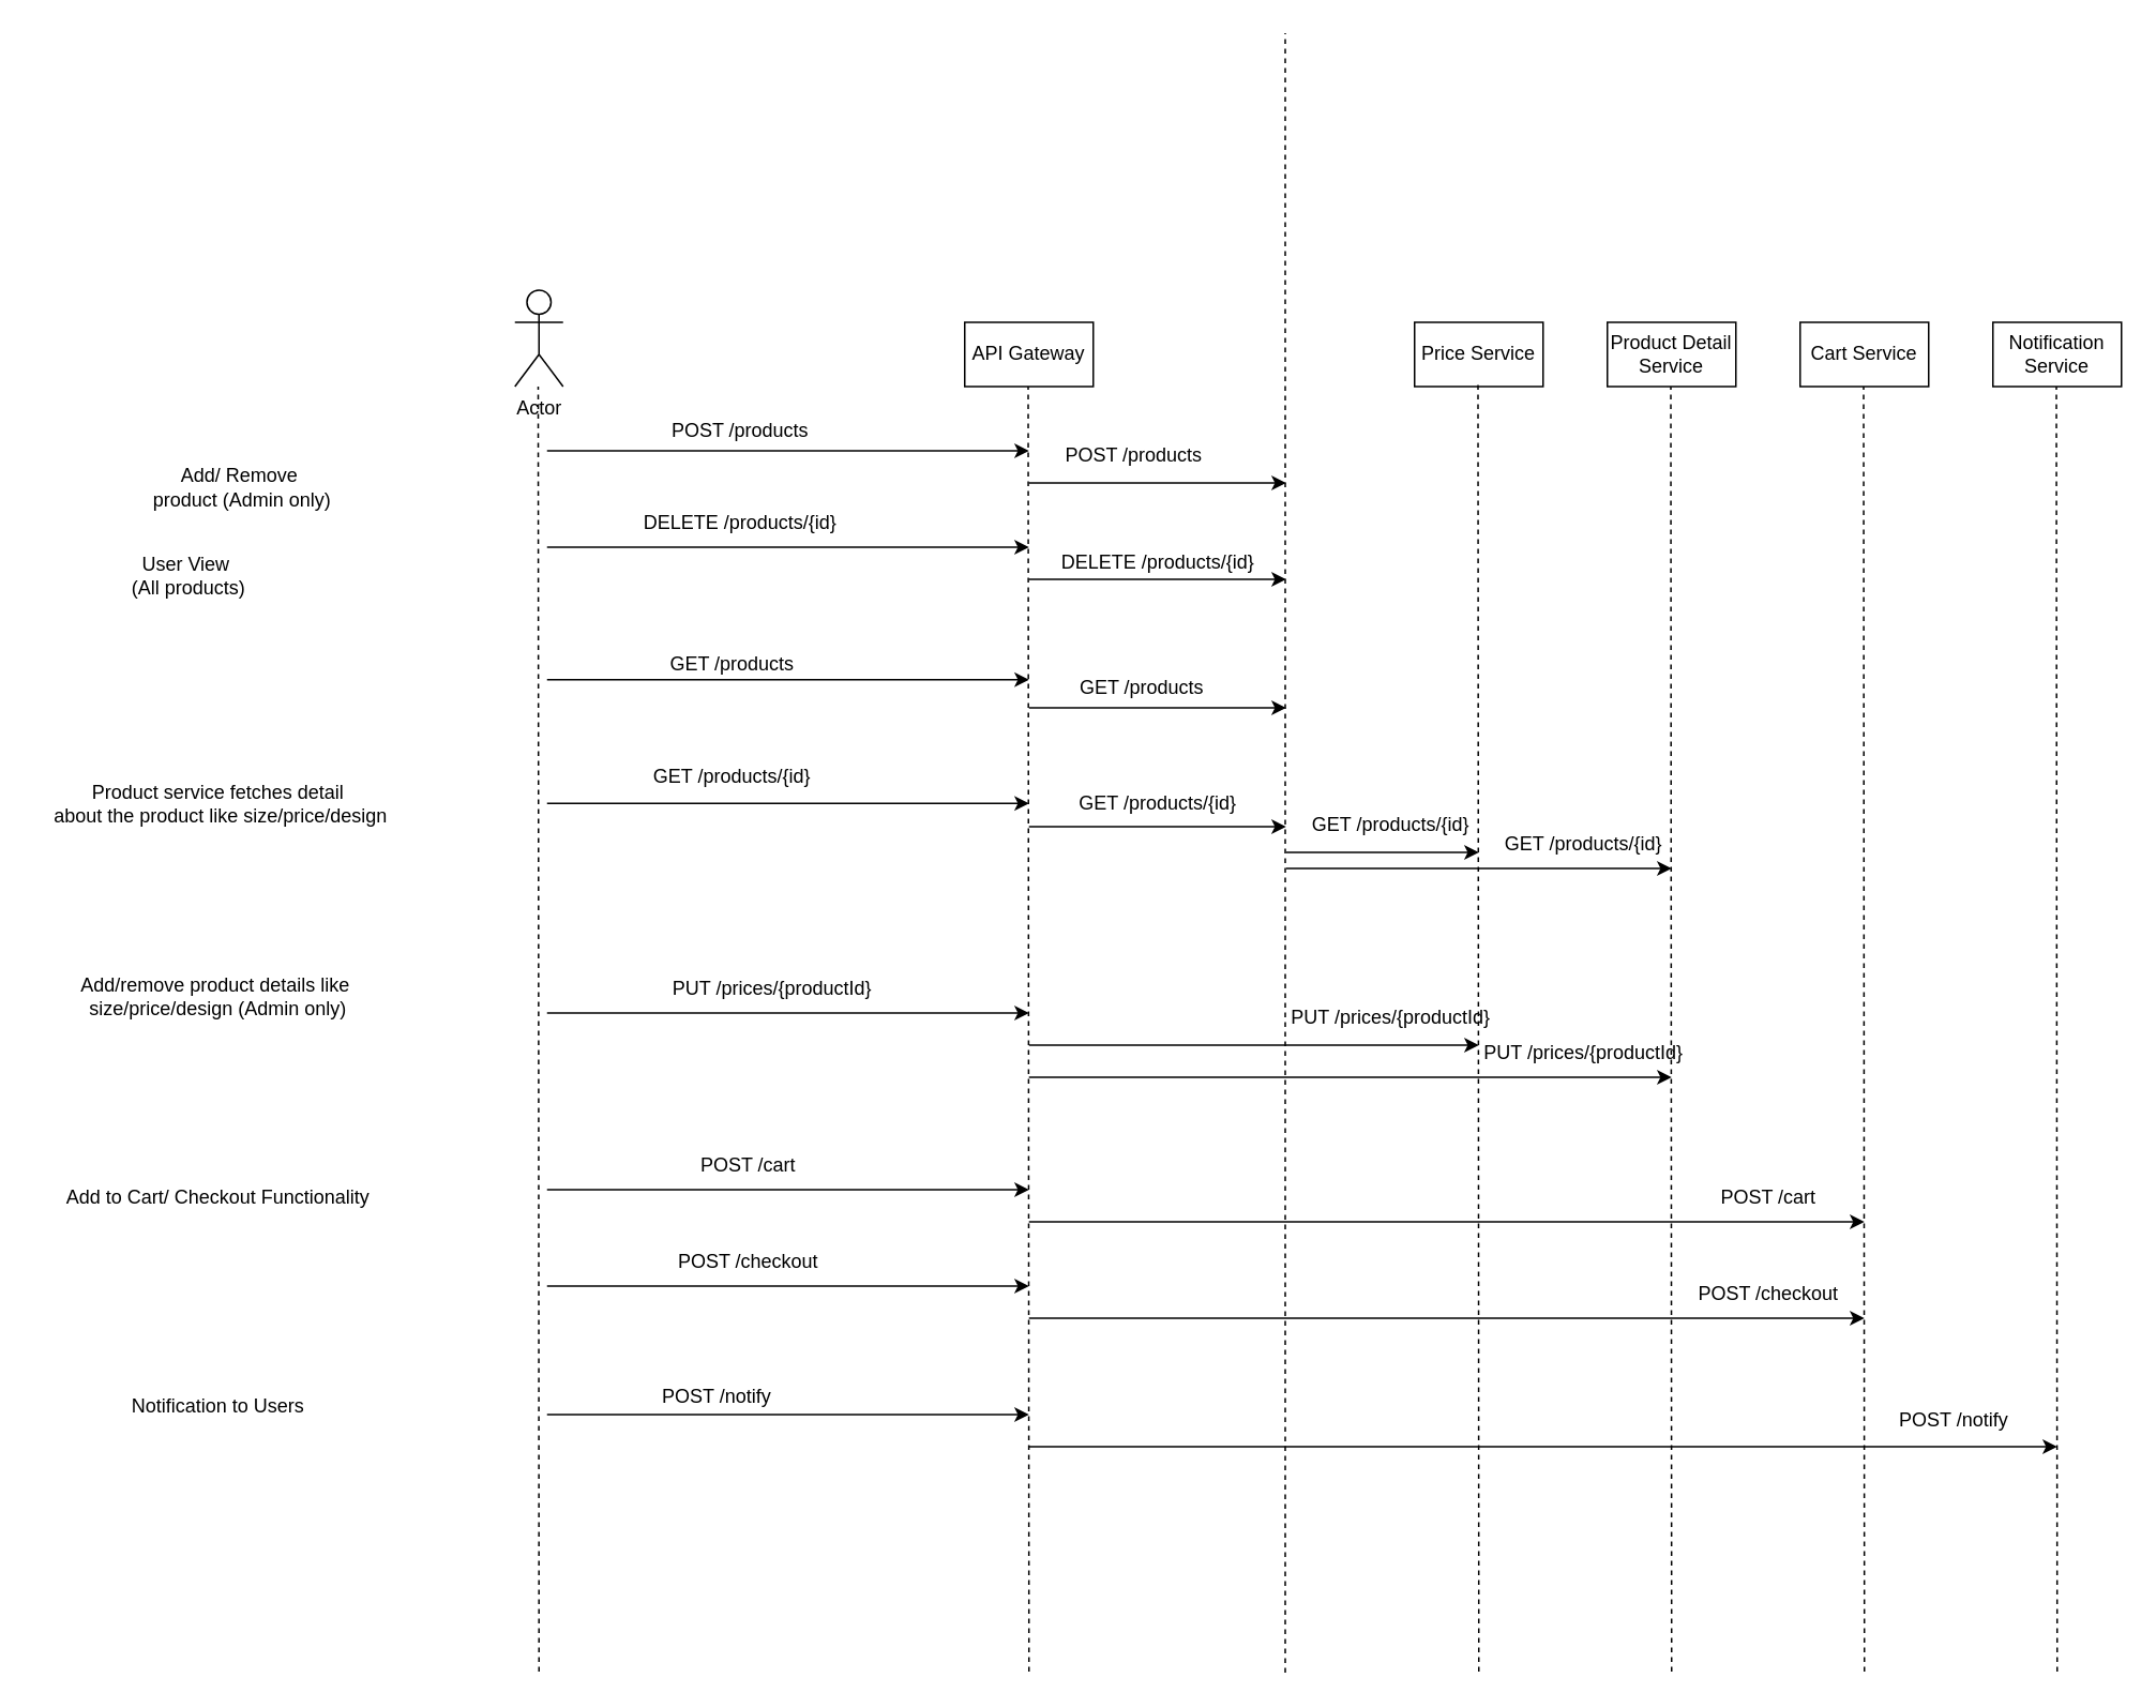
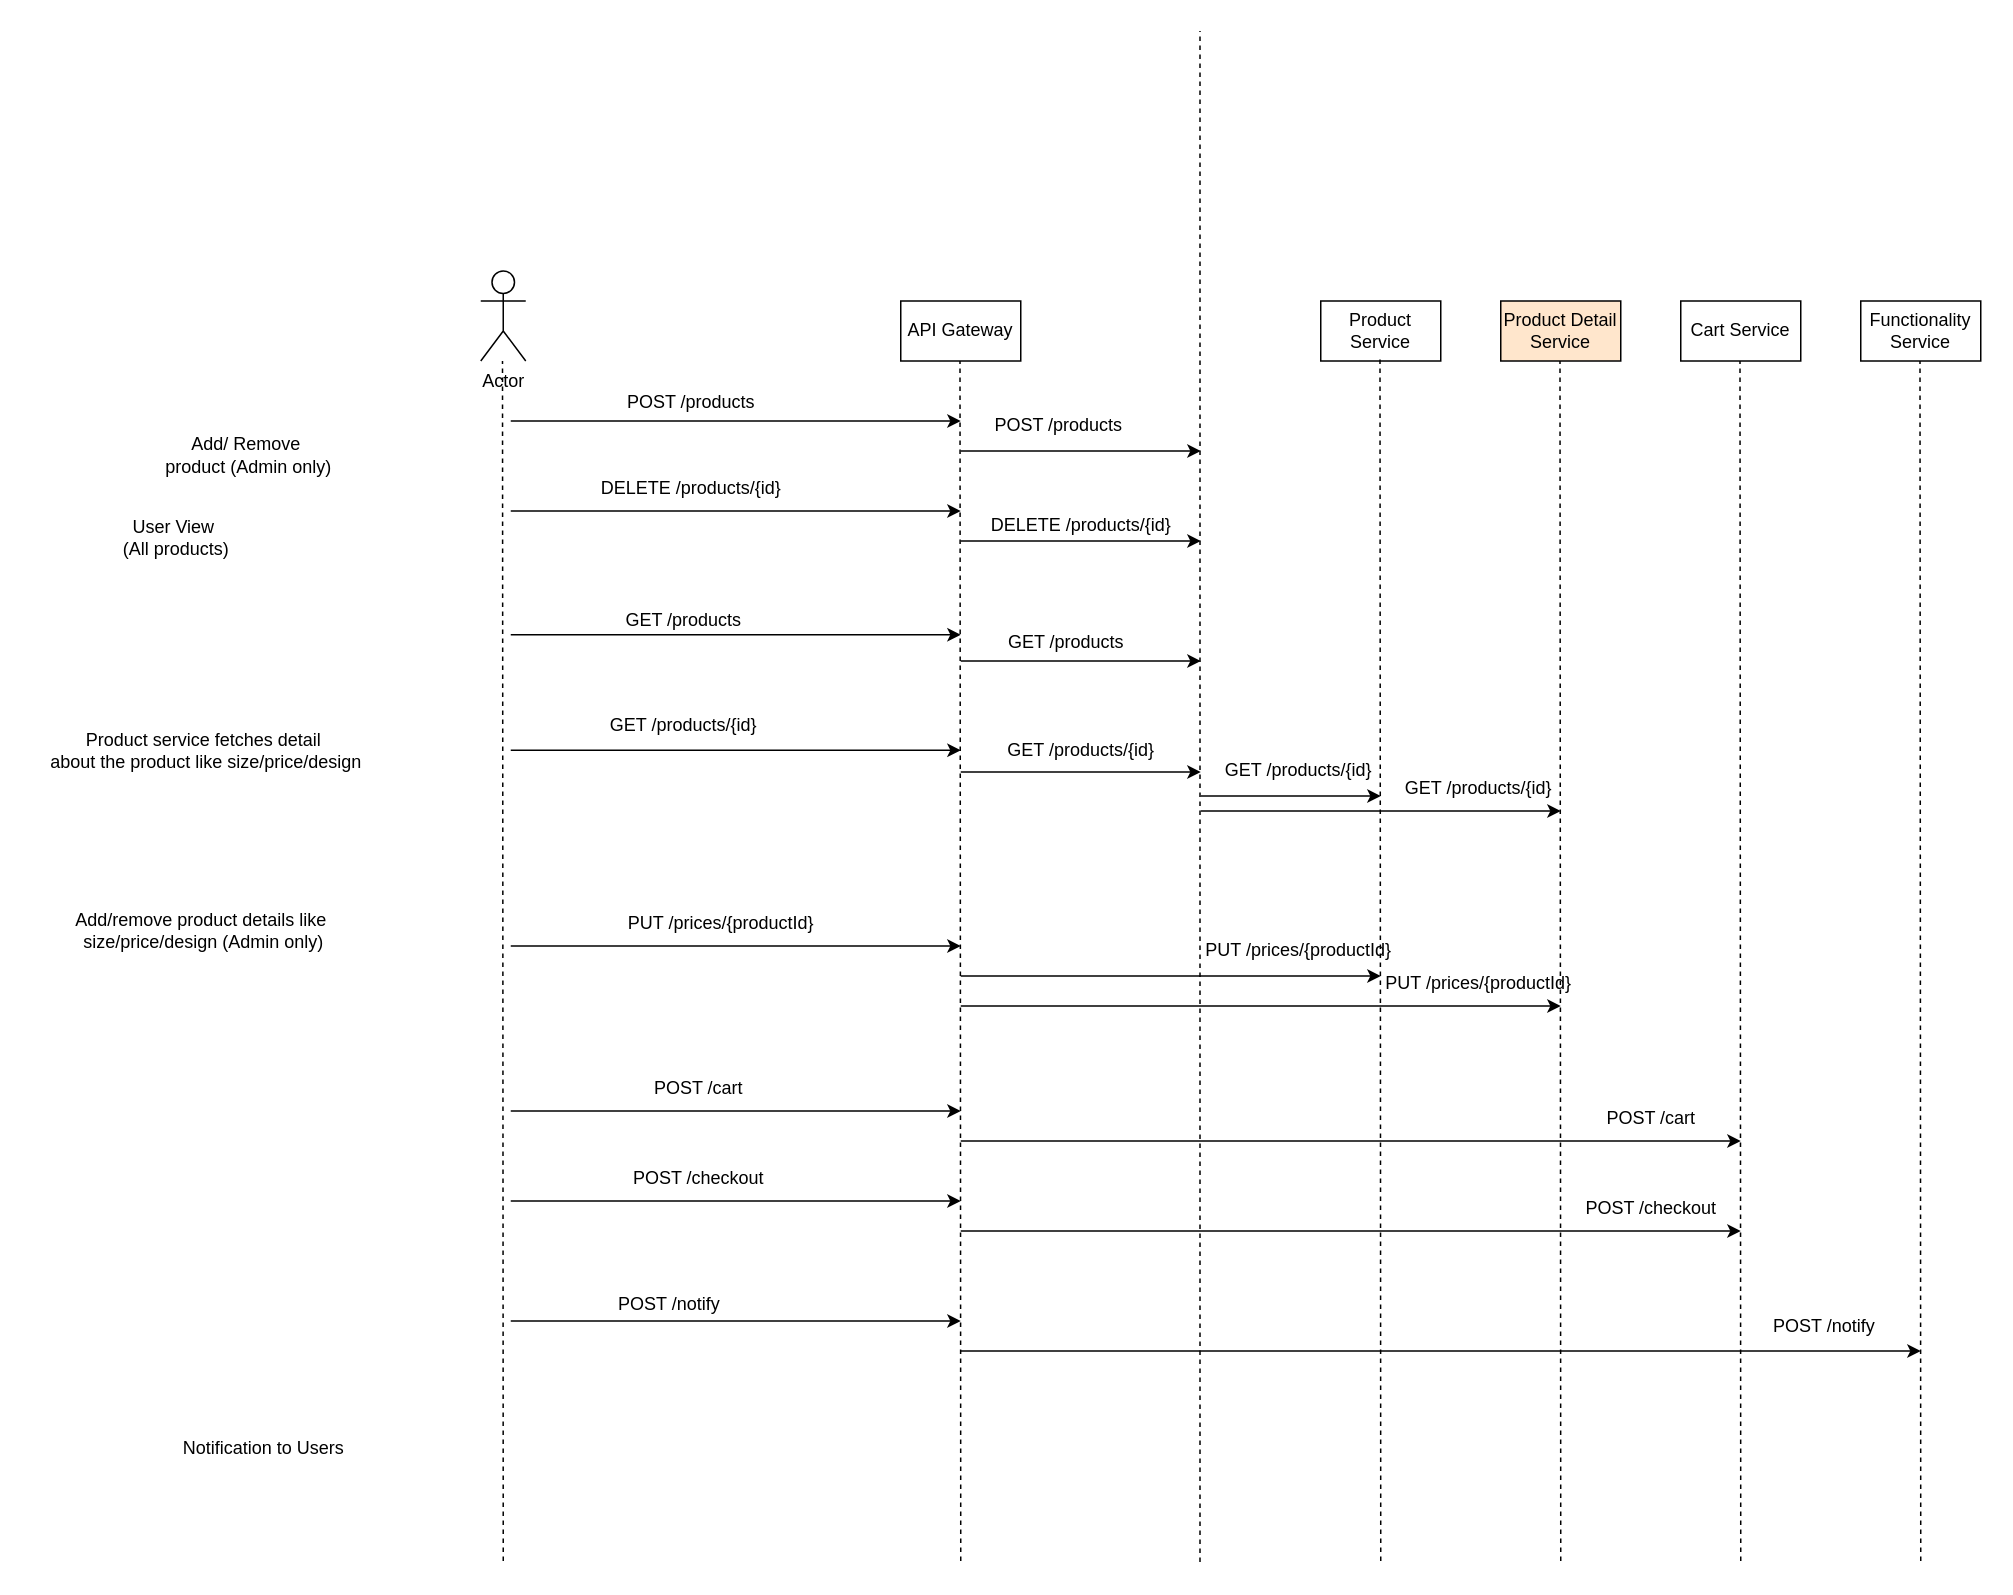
- <mxCell id="3" value="Price Service" style="rounded=0;whiteSpace=wrap;html=1;" vertex="1" parent="1"><mxGeometry x="880" y="200" width="80" height="40" as="geometry" /></mxCell>
+ <mxCell id="3" value="Product Service" style="rounded=0;whiteSpace=wrap;html=1;" vertex="1" parent="1"><mxGeometry x="880" y="200" width="80" height="40" as="geometry" /></mxCell>
- <mxCell id="4" value="Product Detail Service" style="rounded=0;whiteSpace=wrap;html=1;" vertex="1" parent="1"><mxGeometry x="1000" y="200" width="80" height="40" as="geometry" /></mxCell>
+ <mxCell id="4" value="Product Detail Service" style="rounded=0;whiteSpace=wrap;html=1;fillColor=#ffe6cc;" vertex="1" parent="1"><mxGeometry x="1000" y="200" width="80" height="40" as="geometry" /></mxCell>
- <mxCell id="6" value="Notification Service" style="rounded=0;whiteSpace=wrap;html=1;" vertex="1" parent="1"><mxGeometry x="1240" y="200" width="80" height="40" as="geometry" /></mxCell>
+ <mxCell id="6" value="Functionality Service" style="rounded=0;whiteSpace=wrap;html=1;" vertex="1" parent="1"><mxGeometry x="1240" y="200" width="80" height="40" as="geometry" /></mxCell>
- <mxCell id="15" value="Add/ Remove&amp;nbsp;&lt;div&gt;product (Admin only)&lt;/div&gt;" style="text;html=1;align=center;verticalAlign=middle;resizable=0;points=[];autosize=1;strokeColor=none;fillColor=none;" vertex="1" parent="1"><mxGeometry x="85" y="283" width="130" height="40" as="geometry" /></mxCell>
+ <mxCell id="15" value="Add/ Remove&amp;nbsp;&lt;div&gt;product (Admin only)&lt;/div&gt;" style="text;html=1;align=center;verticalAlign=middle;resizable=0;points=[];autosize=1;strokeColor=none;fillColor=none;" vertex="1" parent="1"><mxGeometry x="100" y="283" width="130" height="40" as="geometry" /></mxCell>
- <mxCell id="45" value="Add to Cart/ Checkout Functionality" style="text;html=1;align=center;verticalAlign=middle;resizable=0;points=[];autosize=1;strokeColor=none;fillColor=none;" vertex="1" parent="1"><mxGeometry x="30" y="730" width="210" height="30" as="geometry" /></mxCell>
- <mxCell id="54" value="Notification to Users" style="text;html=1;align=center;verticalAlign=middle;resizable=0;points=[];autosize=1;strokeColor=none;fillColor=none;" vertex="1" parent="1"><mxGeometry x="70" y="860" width="130" height="30" as="geometry" /></mxCell>
+ <mxCell id="54" value="Notification to Users" style="text;html=1;align=center;verticalAlign=middle;resizable=0;points=[];autosize=1;strokeColor=none;fillColor=none;" vertex="1" parent="1"><mxGeometry x="110" y="950" width="130" height="30" as="geometry" /></mxCell>
